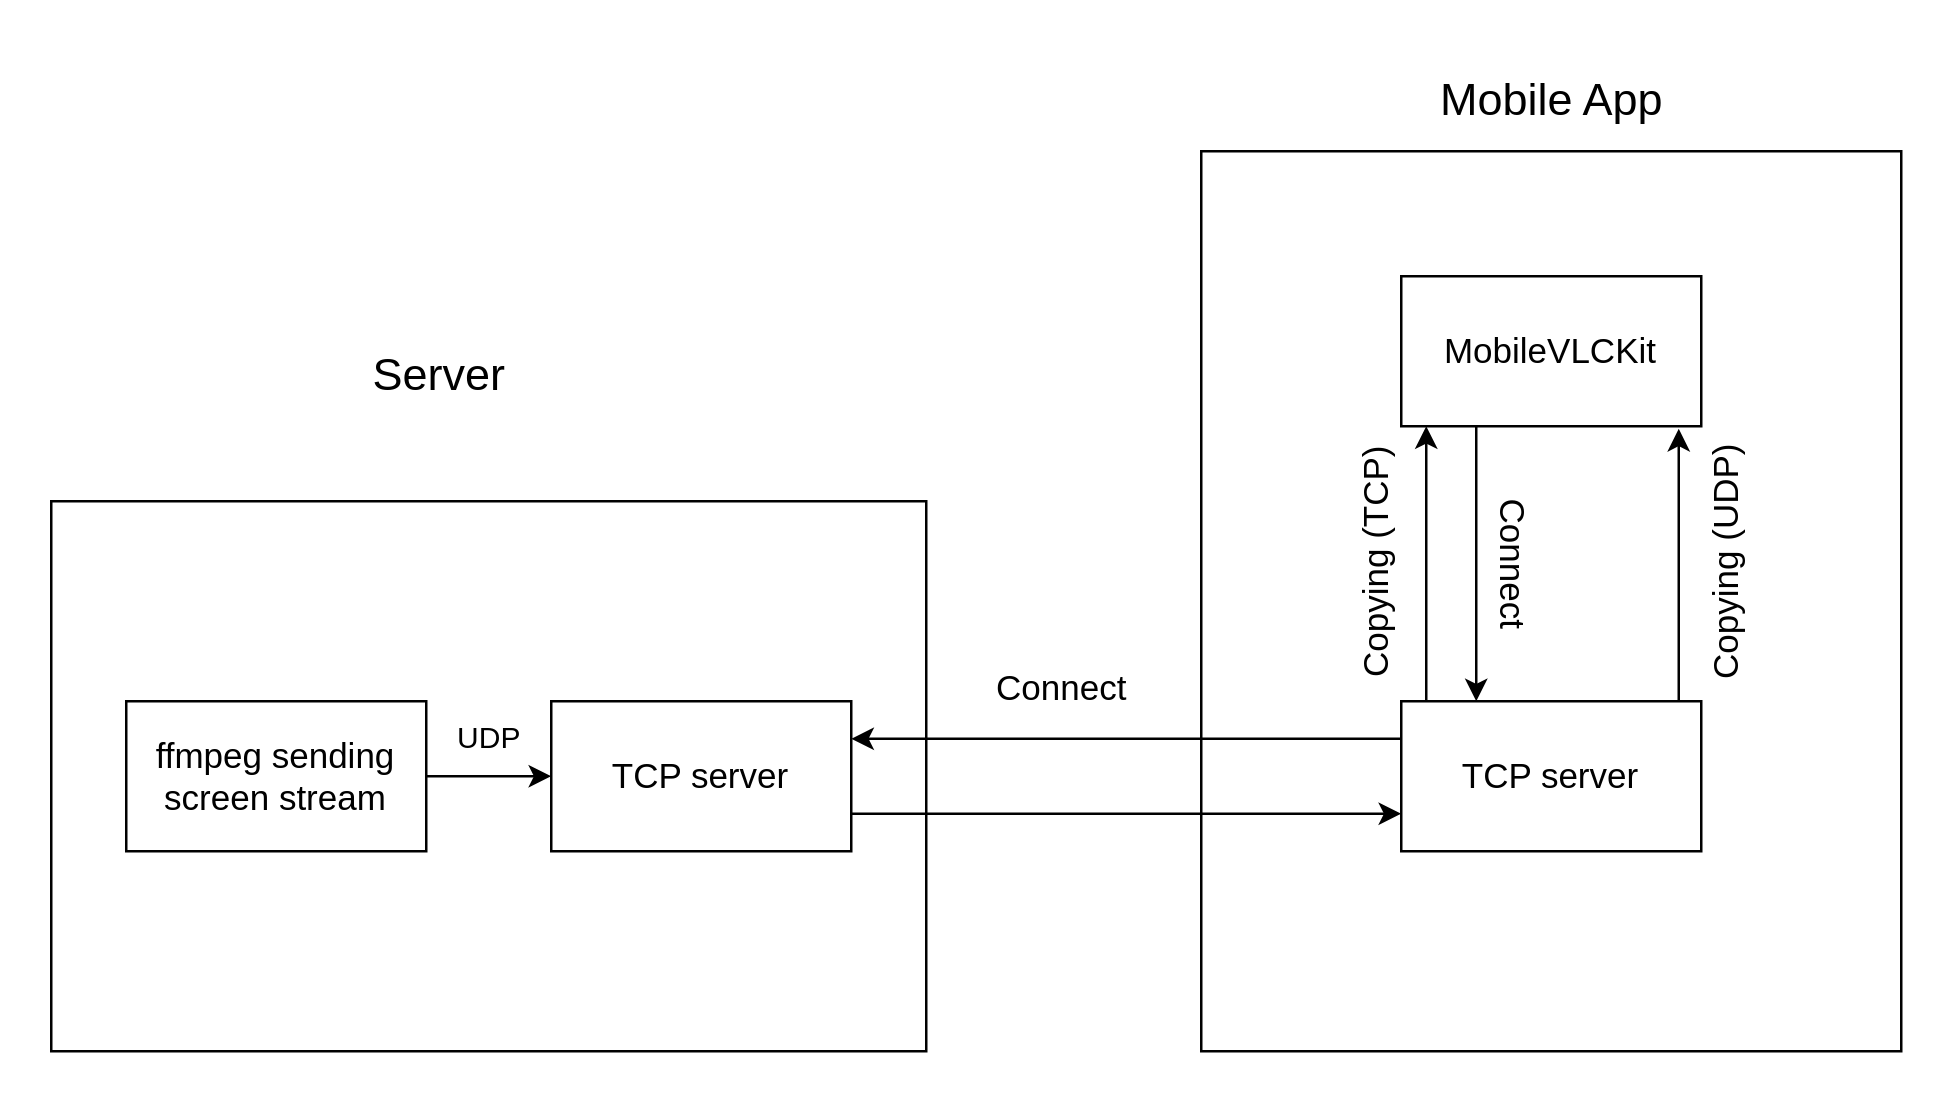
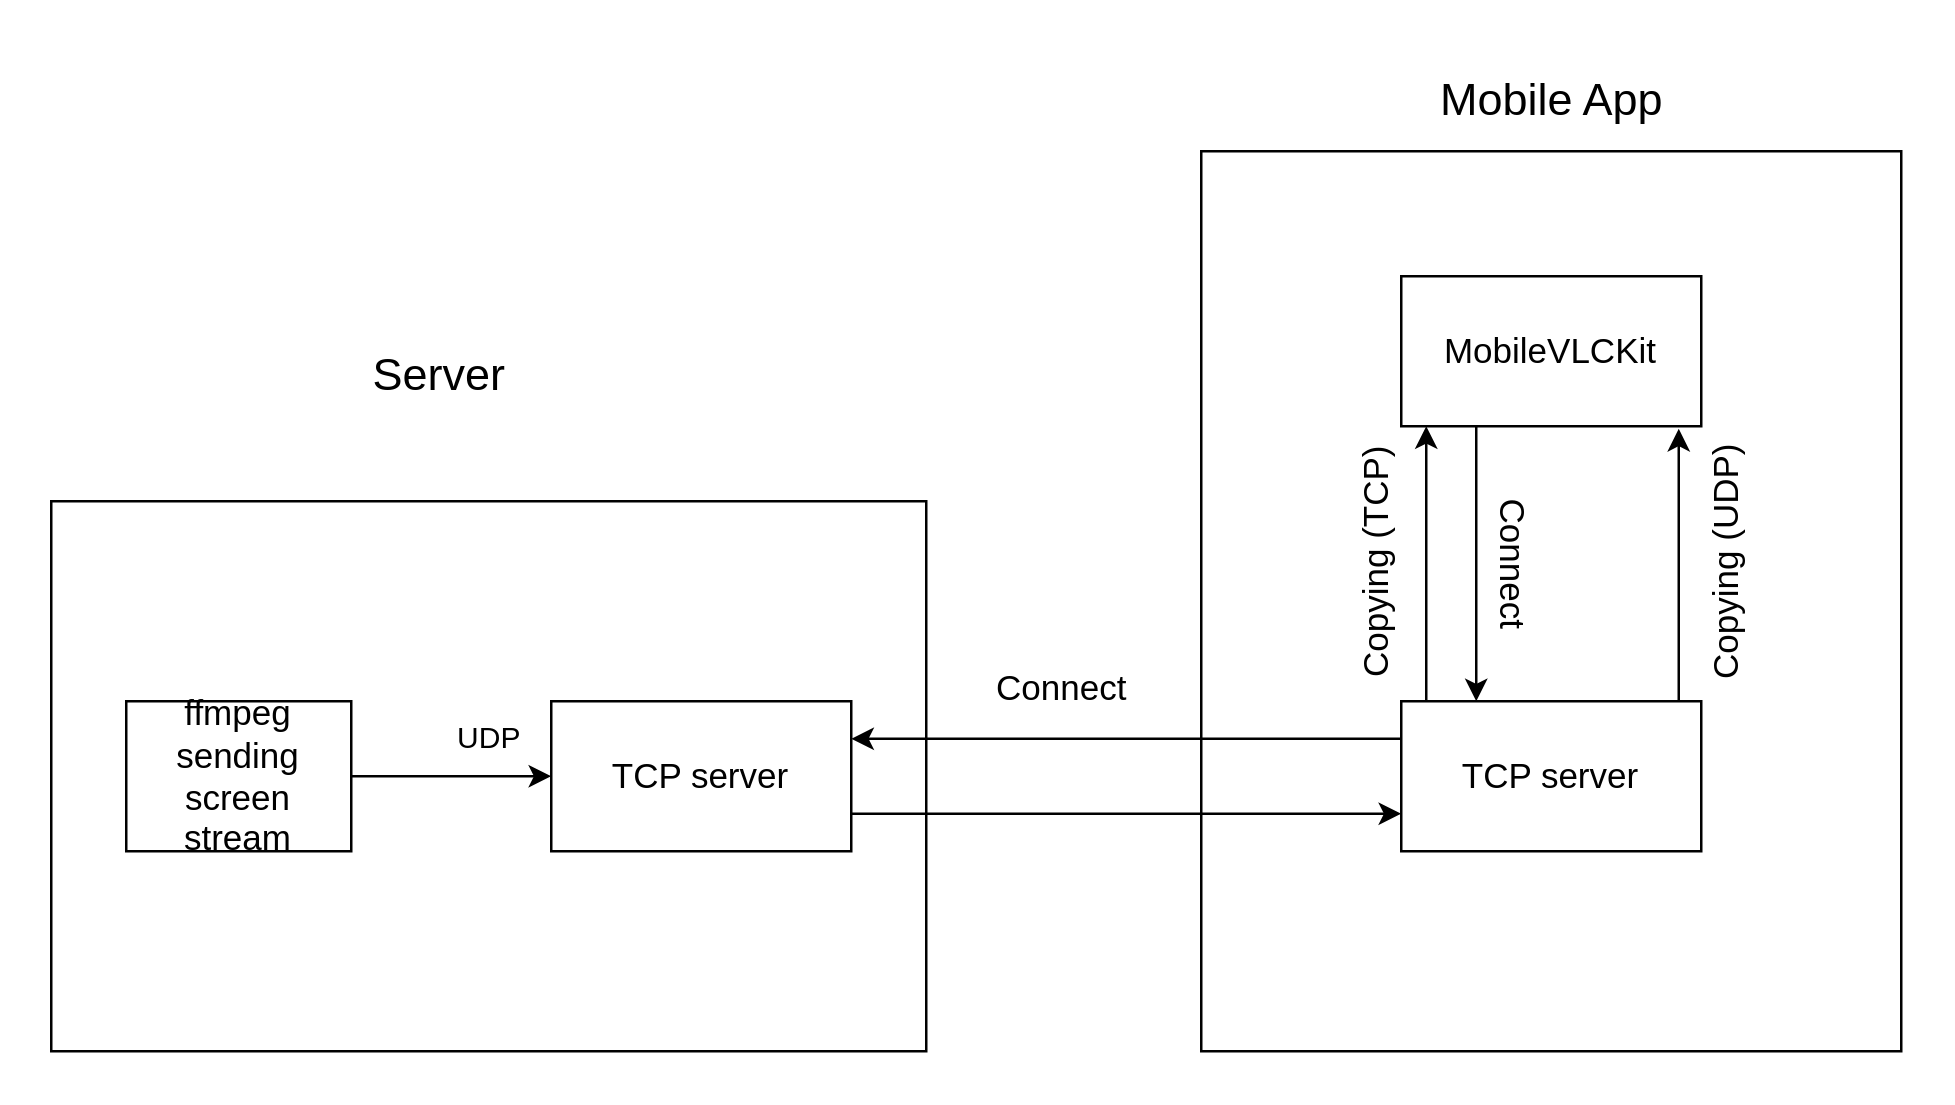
- <mxCell id="5" value="&lt;font style=&quot;font-size: 14px;&quot;&gt;ffmpeg sending&lt;/font&gt;&lt;div style=&quot;font-size: 14px;&quot;&gt;&lt;font style=&quot;font-size: 14px;&quot;&gt;screen stream&lt;/font&gt;&lt;/div&gt;" style="rounded=0;whiteSpace=wrap;html=1;" vertex="1" parent="1"><mxGeometry x="50" y="280" width="120" height="60" as="geometry" /></mxCell>
+ <mxCell id="5" value="&lt;font style=&quot;font-size: 14px;&quot;&gt;ffmpeg sending&lt;/font&gt;&lt;div style=&quot;font-size: 14px;&quot;&gt;&lt;font style=&quot;font-size: 14px;&quot;&gt;screen stream&lt;/font&gt;&lt;/div&gt;" style="rounded=0;whiteSpace=wrap;html=1;" vertex="1" parent="1"><mxGeometry x="50" y="280" width="90" height="60" as="geometry" /></mxCell>
